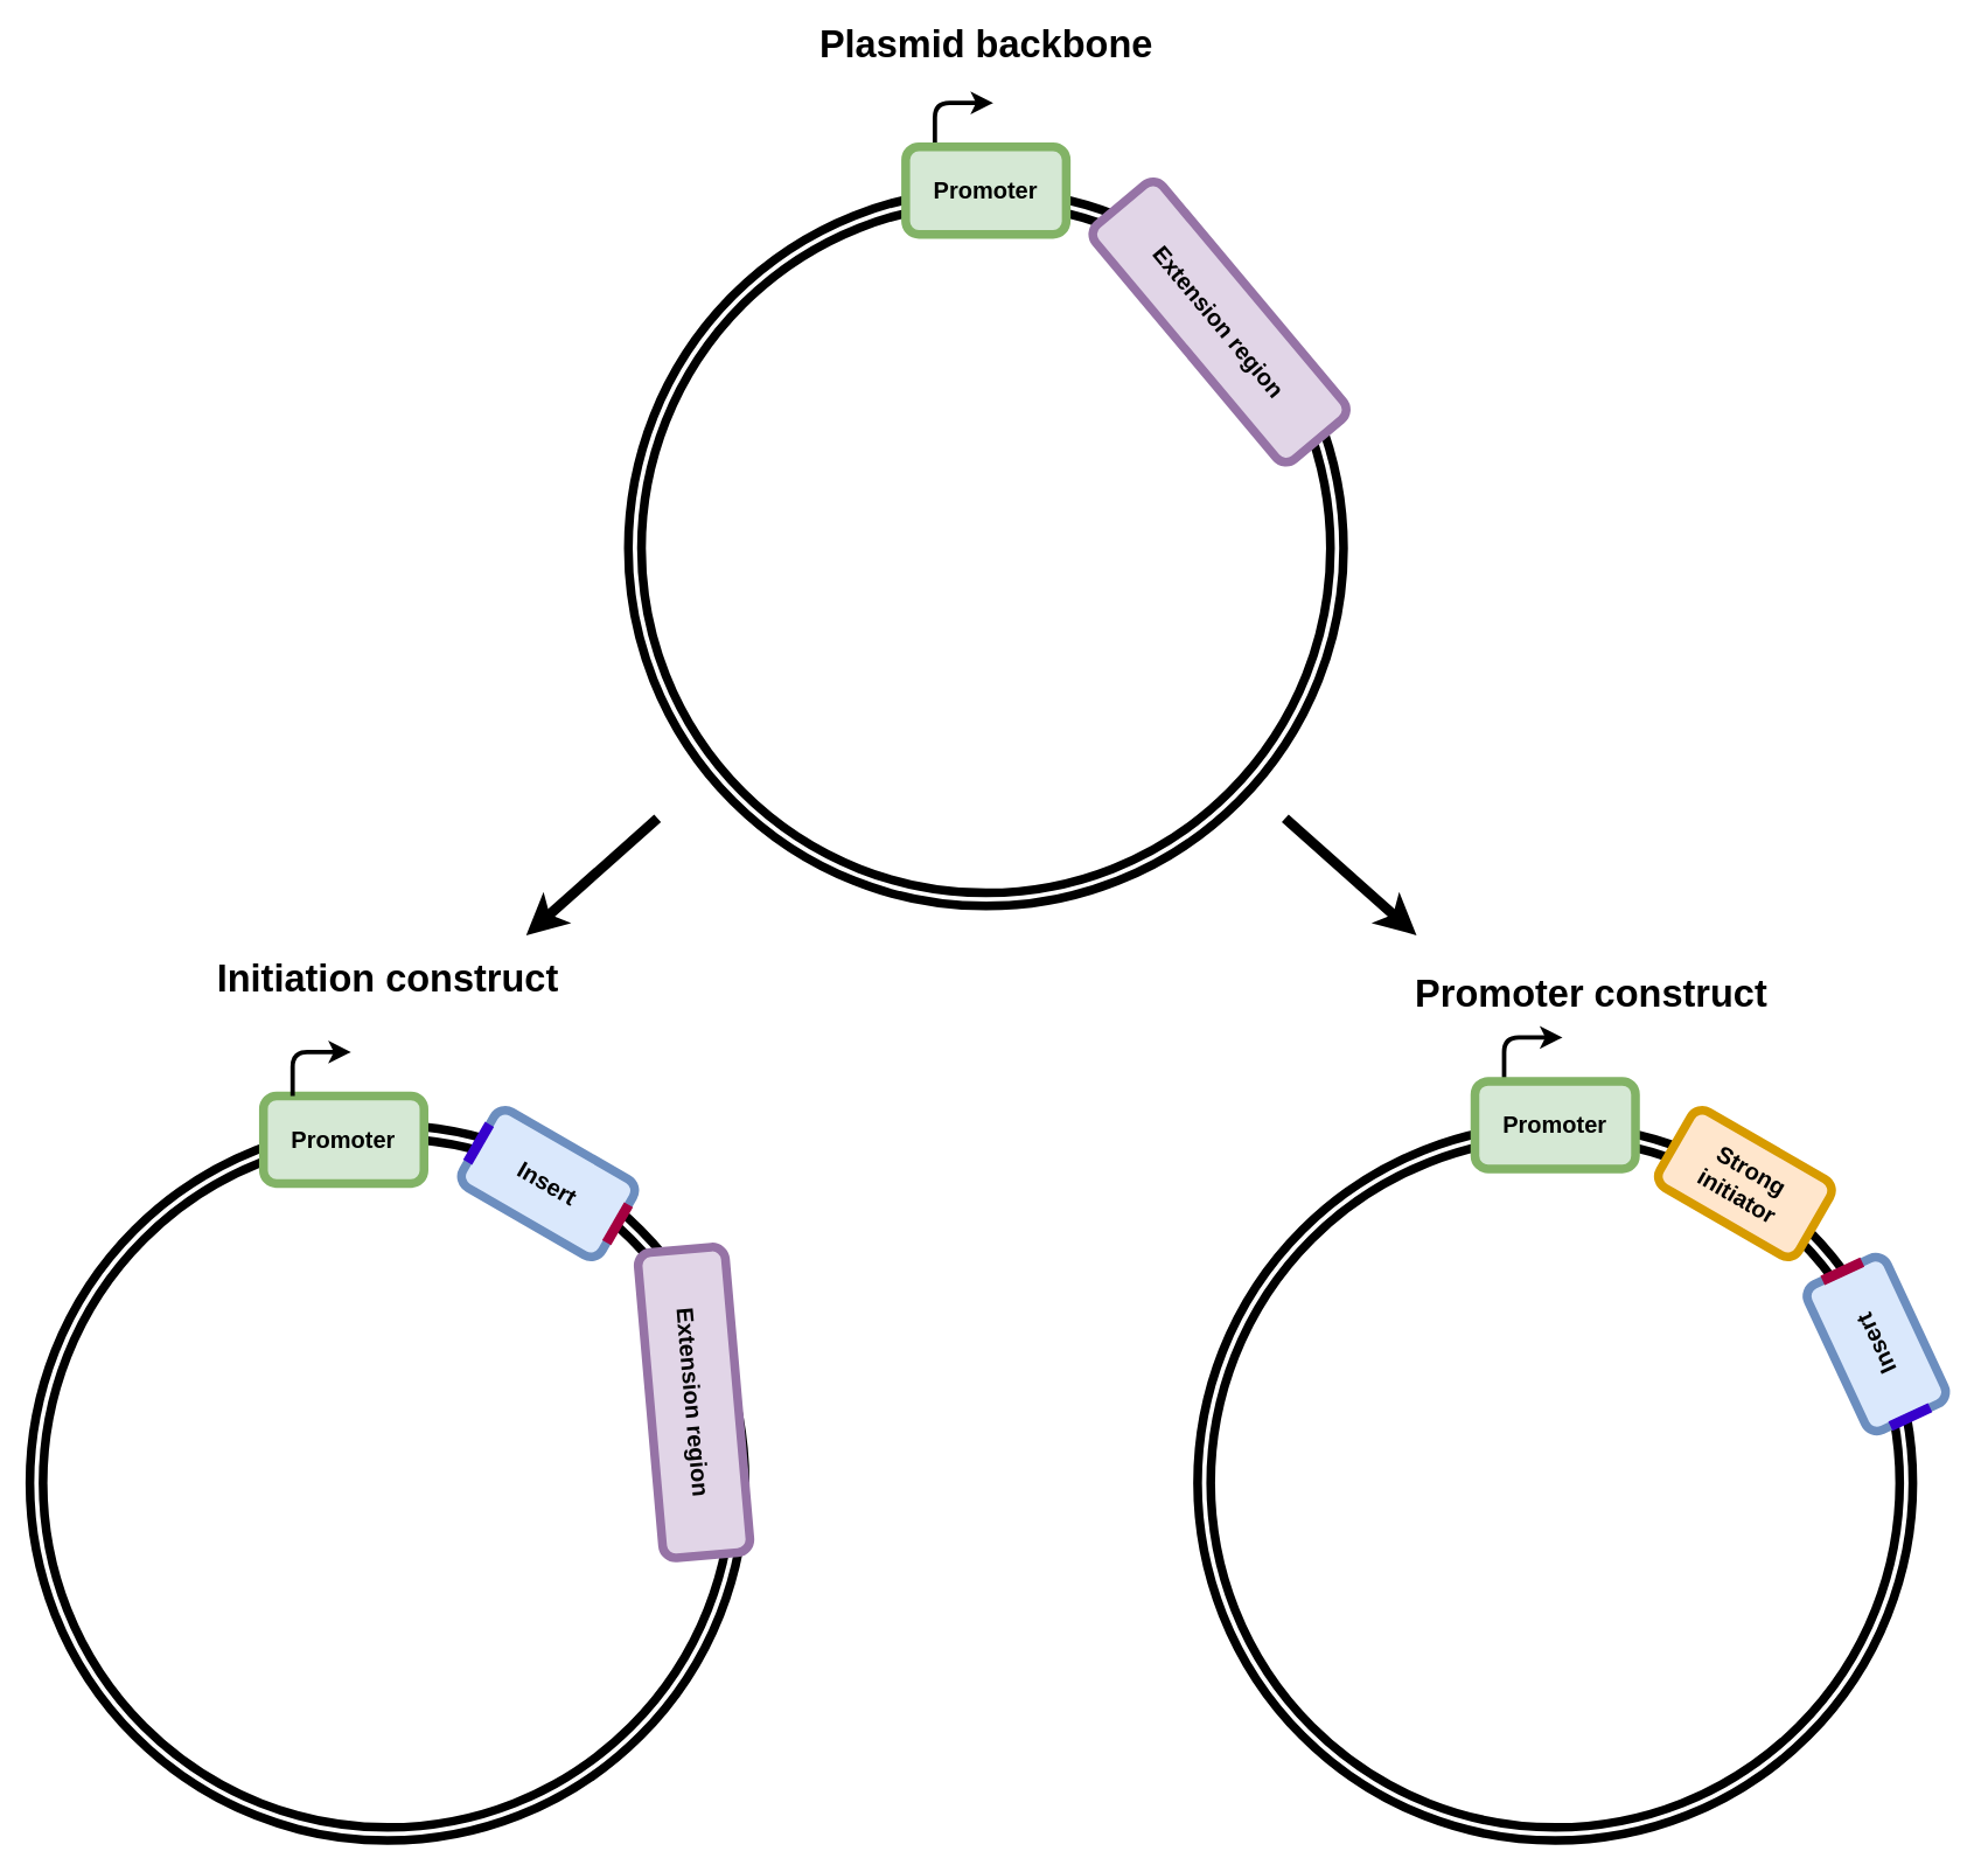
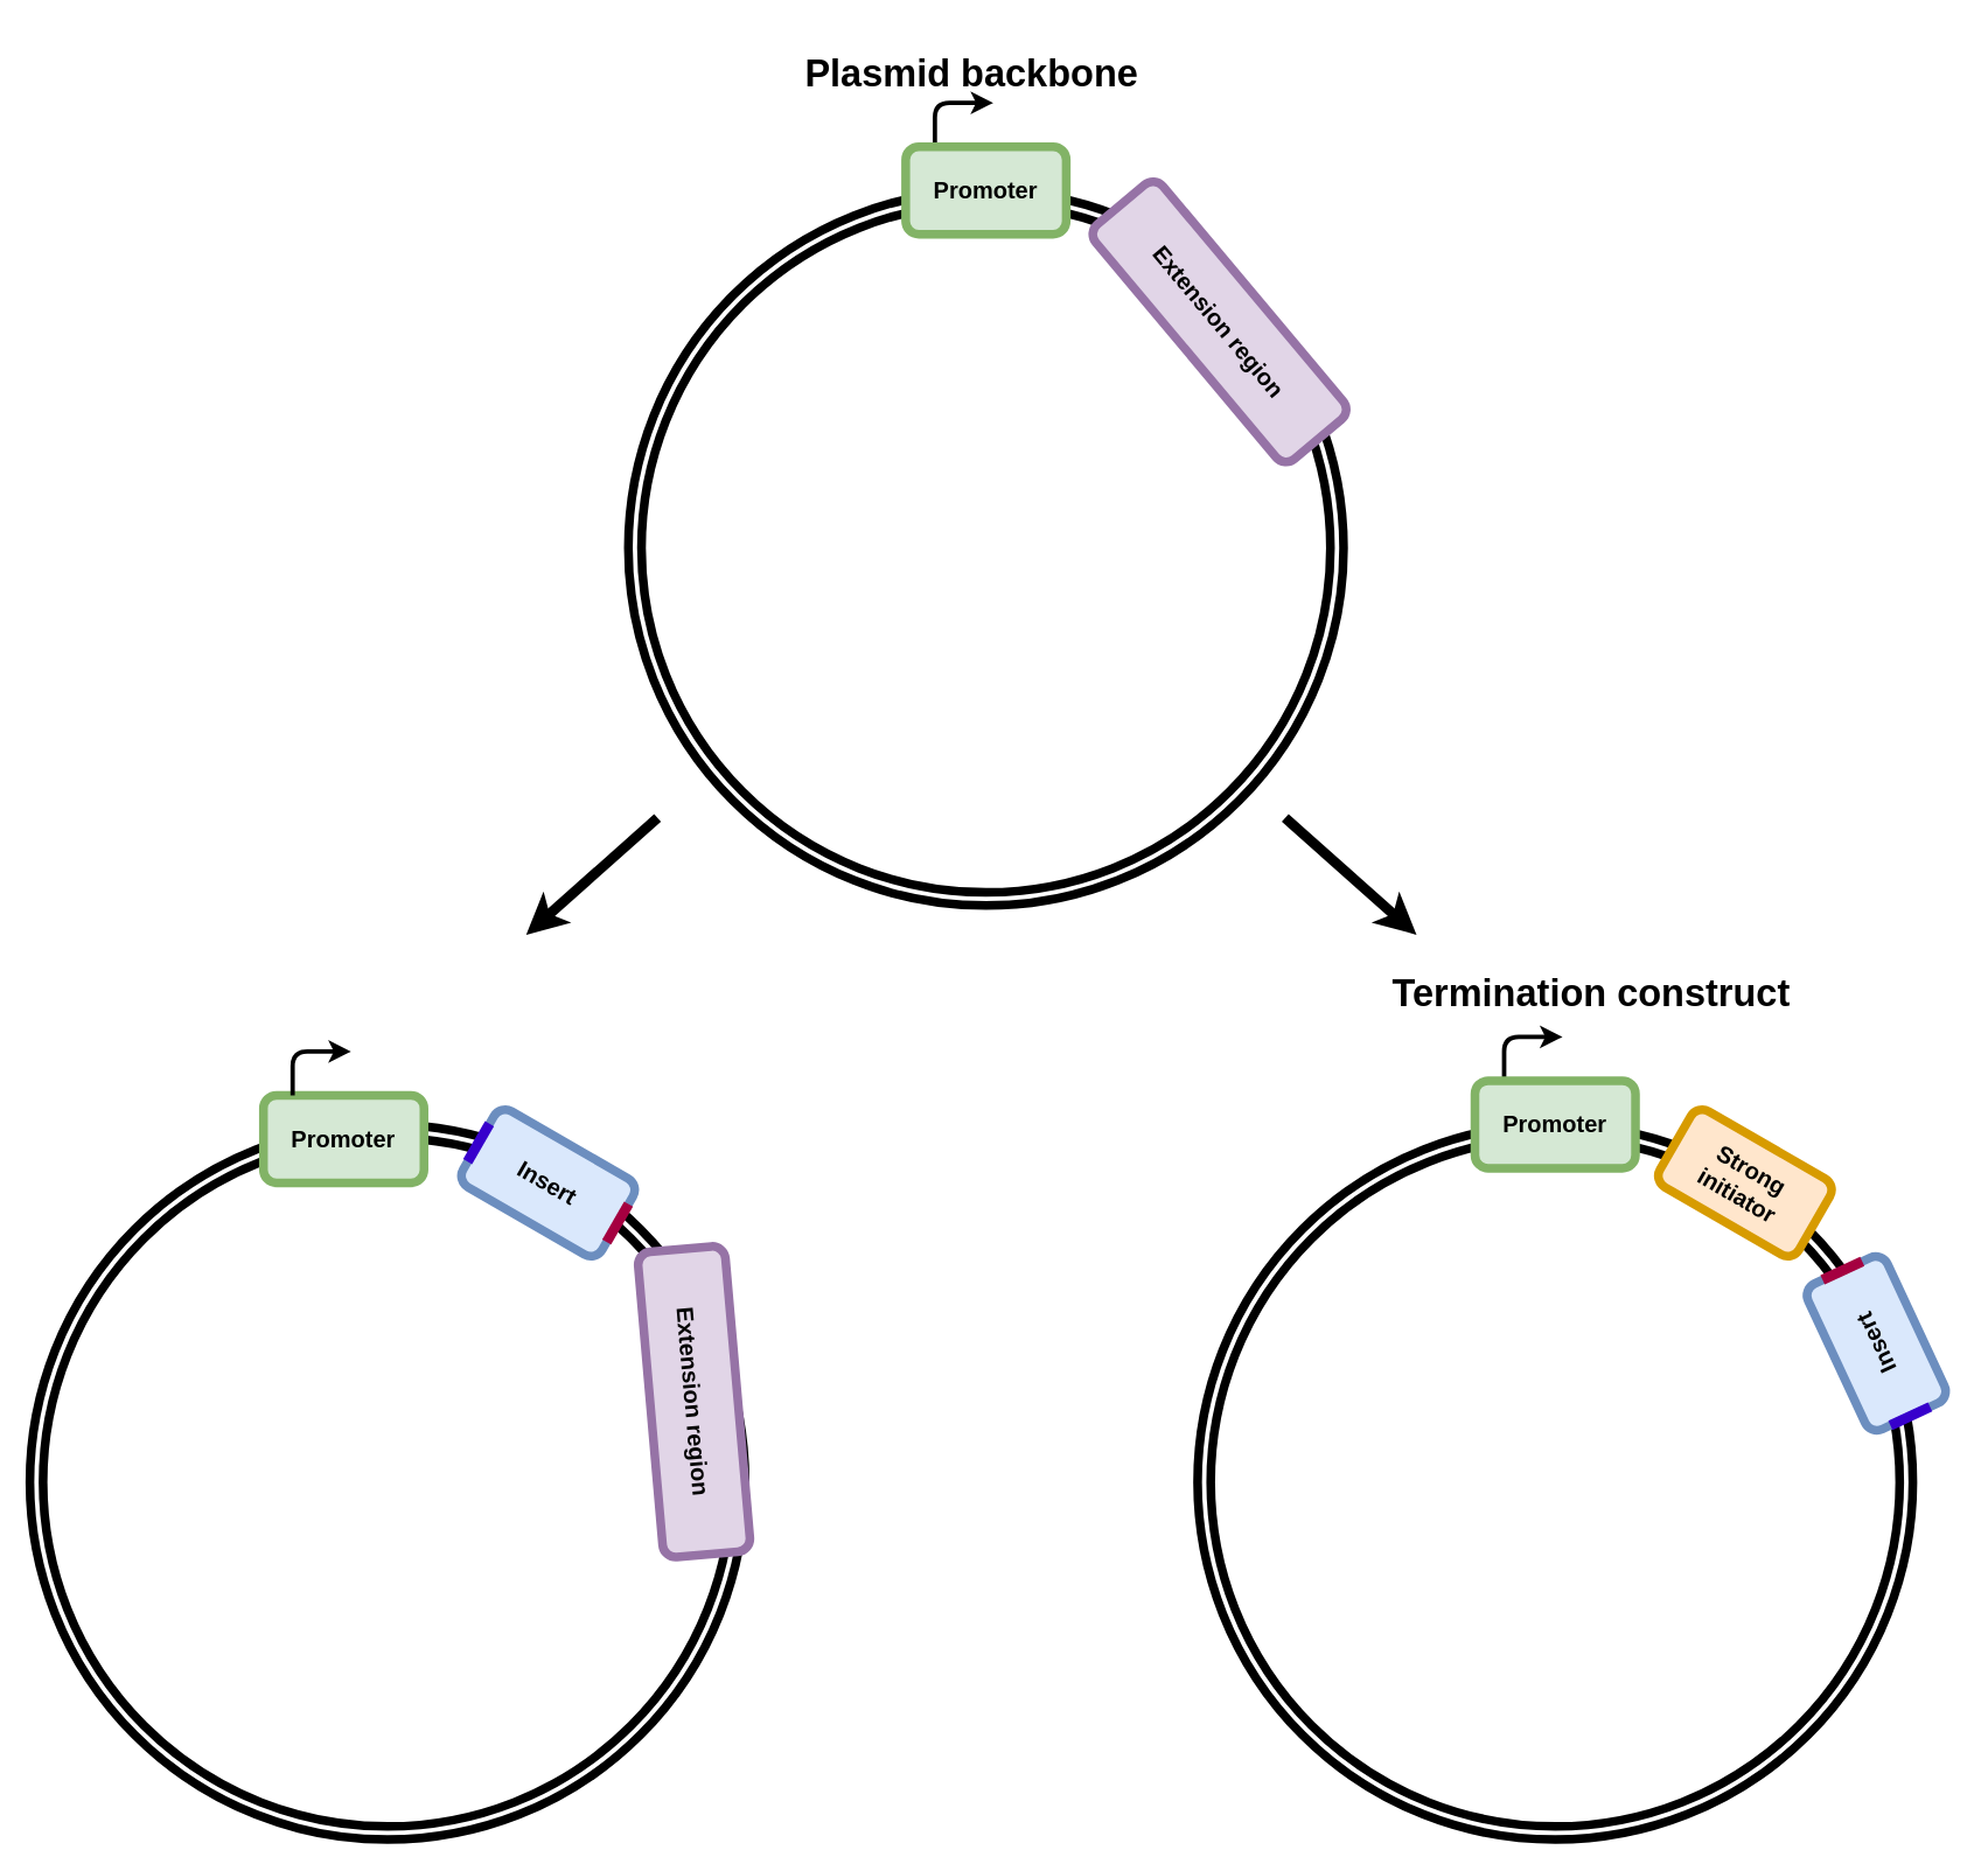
- <mxCell id="19" value="&lt;b&gt;&lt;font style=&quot;font-size: 26px&quot;&gt;Plasmid backbone&lt;/font&gt;&lt;/b&gt;" style="text;html=1;strokeColor=none;fillColor=none;align=center;verticalAlign=middle;whiteSpace=wrap;rounded=0;fontSize=16;" parent="1" vertex="1"><mxGeometry x="542.5" y="20" width="265" height="20" as="geometry" /></mxCell>
+ <mxCell id="19" value="&lt;b&gt;&lt;font style=&quot;font-size: 26px&quot;&gt;Plasmid backbone&lt;/font&gt;&lt;/b&gt;" style="text;html=1;strokeColor=none;fillColor=none;align=center;verticalAlign=middle;whiteSpace=wrap;rounded=0;fontSize=16;" parent="1" vertex="1"><mxGeometry x="532.5" y="40" width="265" height="20" as="geometry" /></mxCell>
- <mxCell id="20" value="&lt;b&gt;&lt;font style=&quot;font-size: 26px&quot;&gt;Initiation construct&lt;/font&gt;&lt;/b&gt;" style="text;html=1;strokeColor=none;fillColor=none;align=center;verticalAlign=middle;whiteSpace=wrap;rounded=0;fontSize=16;" parent="1" vertex="1"><mxGeometry x="132.5" y="660" width="265" height="20" as="geometry" /></mxCell>
- <mxCell id="21" value="&lt;b&gt;&lt;font style=&quot;font-size: 26px&quot;&gt;Promoter construct&lt;/font&gt;&lt;/b&gt;" style="text;html=1;strokeColor=none;fillColor=none;align=center;verticalAlign=middle;whiteSpace=wrap;rounded=0;fontSize=16;" parent="1" vertex="1"><mxGeometry x="940" y="670" width="300" height="20" as="geometry" /></mxCell>
+ <mxCell id="21" value="&lt;b&gt;&lt;font style=&quot;font-size: 26px&quot;&gt;Termination construct&lt;/font&gt;&lt;/b&gt;" style="text;html=1;strokeColor=none;fillColor=none;align=center;verticalAlign=middle;whiteSpace=wrap;rounded=0;fontSize=16;" parent="1" vertex="1"><mxGeometry x="940" y="670" width="300" height="20" as="geometry" /></mxCell>
